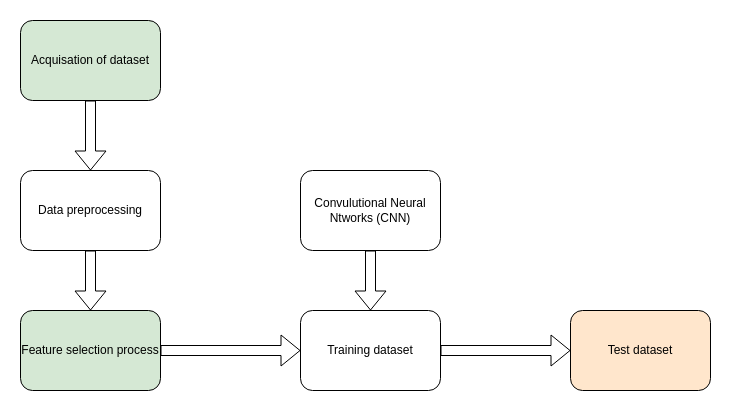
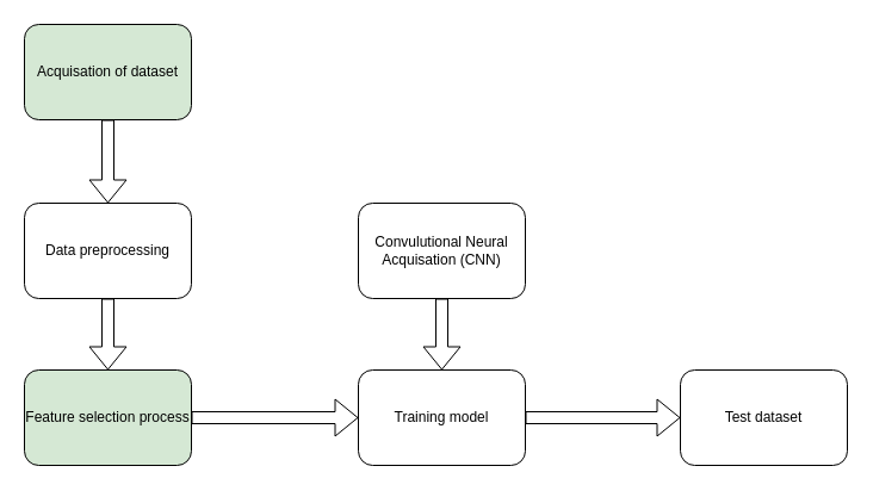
- <mxCell id="5" value="Convulutional Neural Ntworks (CNN)" style="rounded=1;whiteSpace=wrap;html=1;" vertex="1" parent="1"><mxGeometry x="300" y="170" width="140" height="80" as="geometry" /></mxCell>
+ <mxCell id="5" value="Convulutional Neural Acquisation (CNN)" style="rounded=1;whiteSpace=wrap;html=1;" vertex="1" parent="1"><mxGeometry x="300" y="170" width="140" height="80" as="geometry" /></mxCell>
- <mxCell id="6" value="Training dataset" style="rounded=1;whiteSpace=wrap;html=1;" vertex="1" parent="1"><mxGeometry x="300" y="310" width="140" height="80" as="geometry" /></mxCell>
+ <mxCell id="6" value="Training model" style="rounded=1;whiteSpace=wrap;html=1;" vertex="1" parent="1"><mxGeometry x="300" y="310" width="140" height="80" as="geometry" /></mxCell>
- <mxCell id="7" value="Test dataset" style="rounded=1;whiteSpace=wrap;html=1;fillColor=#ffe6cc;" vertex="1" parent="1"><mxGeometry x="570" y="310" width="140" height="80" as="geometry" /></mxCell>
+ <mxCell id="7" value="Test dataset" style="rounded=1;whiteSpace=wrap;html=1;" vertex="1" parent="1"><mxGeometry x="570" y="310" width="140" height="80" as="geometry" /></mxCell>
